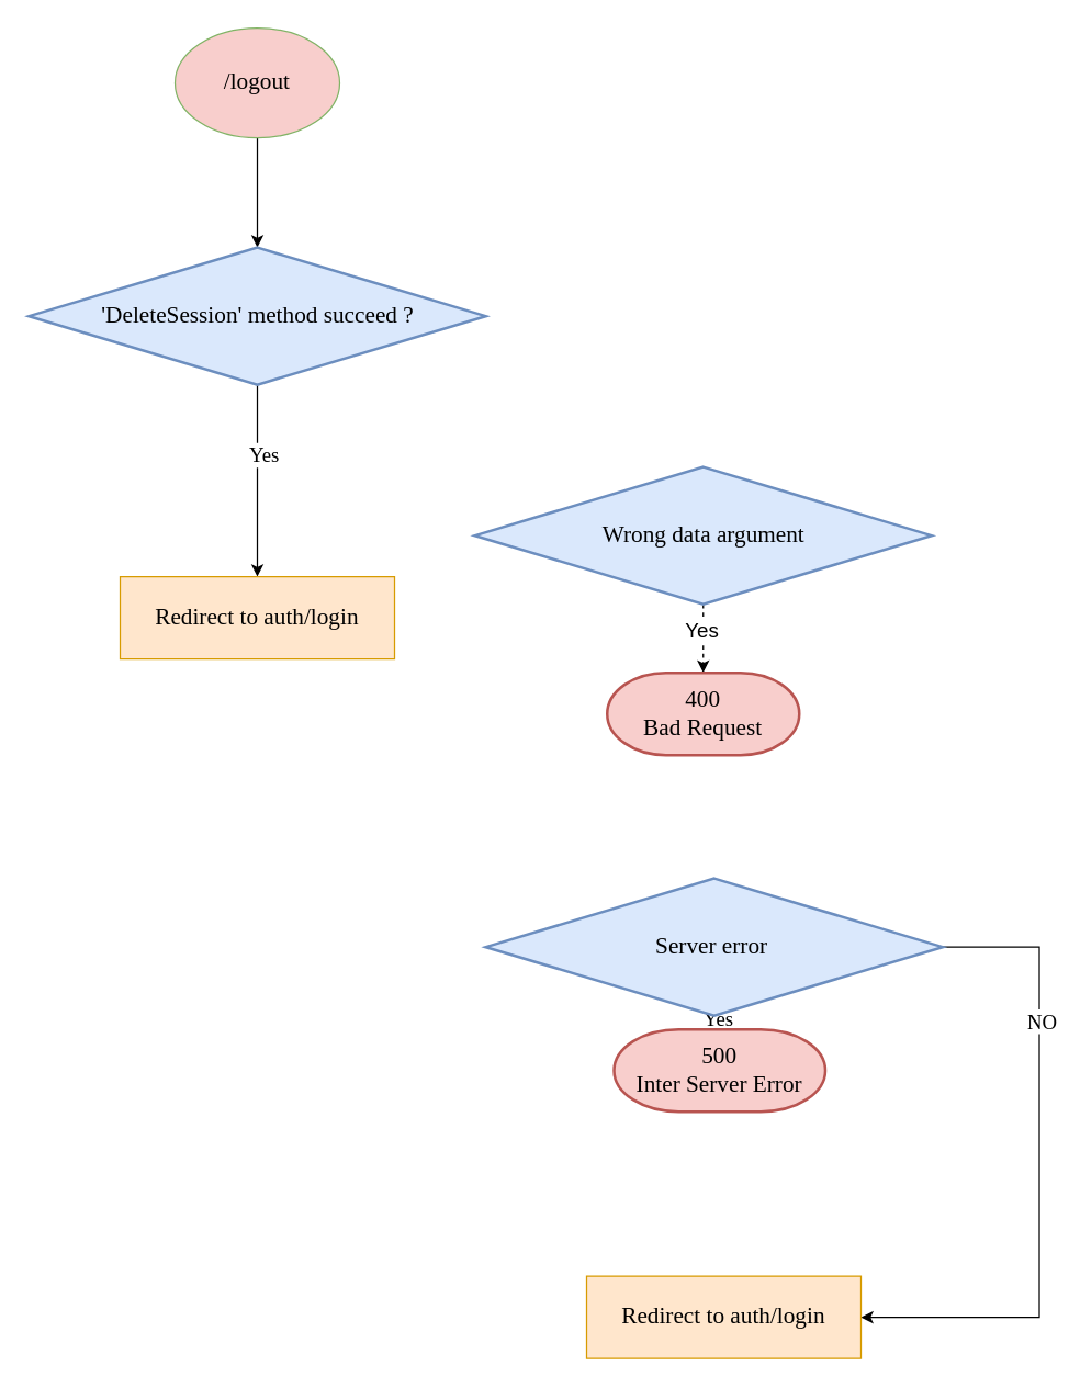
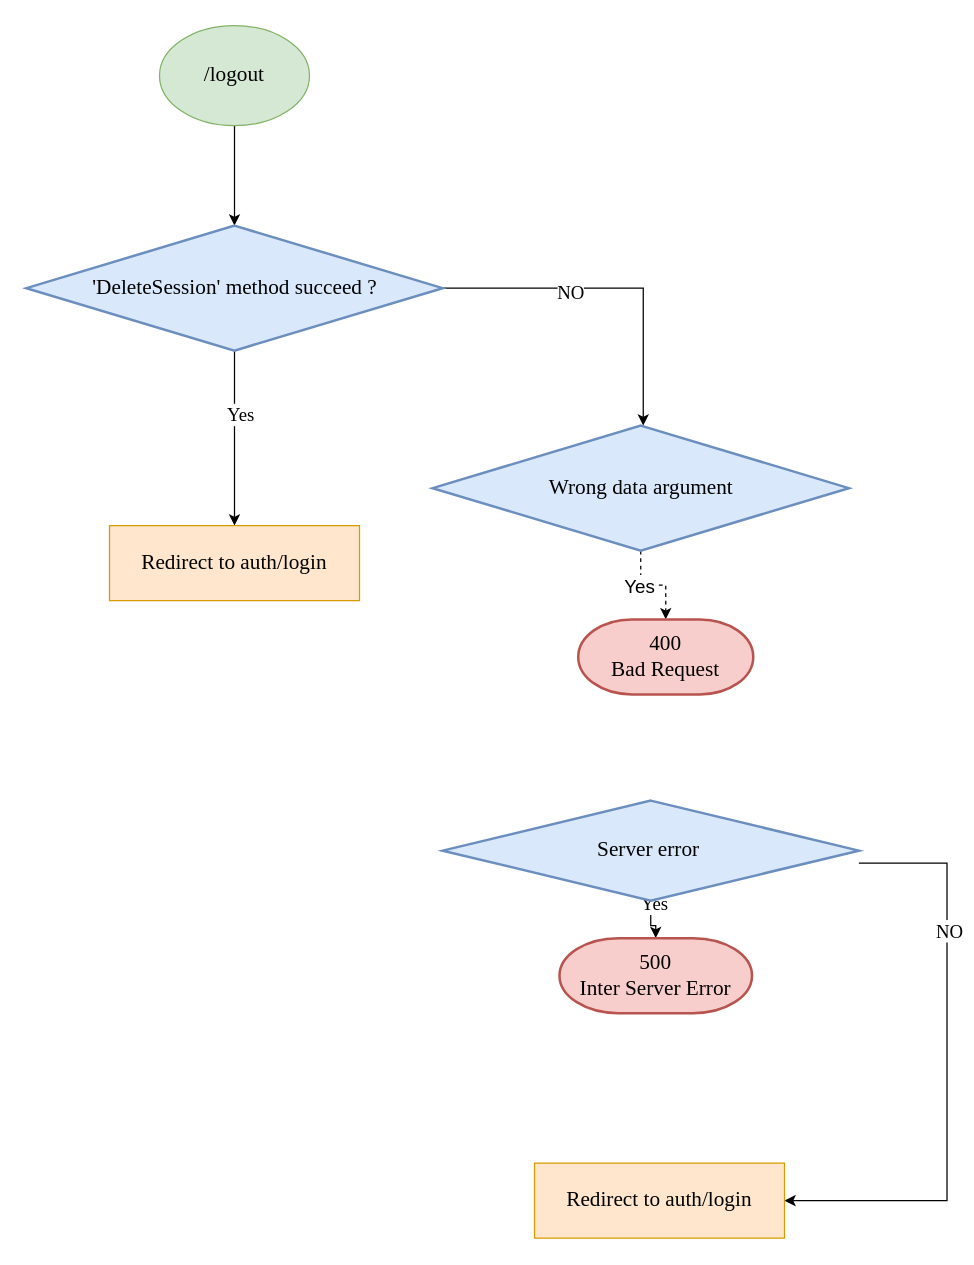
- <mxCell id="3" value="&lt;font style=&quot;font-size: 17px&quot; face=&quot;Comic Sans MS&quot;&gt;/logout&lt;/font&gt;" style="ellipse;whiteSpace=wrap;html=1;fillColor=#f8cecc;strokeColor=#82b366;" vertex="1" parent="1"><mxGeometry x="127" y="20" width="120" height="80" as="geometry" /></mxCell>
+ <mxCell id="3" value="&lt;font style=&quot;font-size: 17px&quot; face=&quot;Comic Sans MS&quot;&gt;/logout&lt;/font&gt;" style="ellipse;whiteSpace=wrap;html=1;fillColor=#d5e8d4;strokeColor=#82b366;" vertex="1" parent="1"><mxGeometry x="127" y="20" width="120" height="80" as="geometry" /></mxCell>
+ <mxCell id="6" value="" style="edgeStyle=orthogonalEdgeStyle;rounded=0;orthogonalLoop=1;jettySize=auto;html=1;" edge="1" parent="1" source="8" target="11"><mxGeometry relative="1" as="geometry"><Array as="points"><mxPoint x="514" y="230" /></Array></mxGeometry></mxCell>
+ <mxCell id="7" value="&lt;font style=&quot;font-size: 15px&quot; face=&quot;Comic Sans MS&quot;&gt;NO&lt;/font&gt;" style="text;html=1;resizable=0;points=[];align=center;verticalAlign=middle;labelBackgroundColor=#ffffff;" vertex="1" connectable="0" parent="6"><mxGeometry x="-0.254" y="-2" relative="1" as="geometry"><mxPoint x="1" as="offset" /></mxGeometry></mxCell>
- <mxCell id="19" value="&lt;font style=&quot;font-size: 17px&quot; face=&quot;Comic Sans MS&quot;&gt;400&lt;br&gt;Bad Request&lt;/font&gt;" style="strokeWidth=2;html=1;shape=mxgraph.flowchart.terminator;whiteSpace=wrap;fillColor=#f8cecc;strokeColor=#b85450;" vertex="1" parent="1"><mxGeometry x="442" y="490" width="140" height="60" as="geometry" /></mxCell>
+ <mxCell id="19" value="&lt;font style=&quot;font-size: 17px&quot; face=&quot;Comic Sans MS&quot;&gt;400&lt;br&gt;Bad Request&lt;/font&gt;" style="strokeWidth=2;html=1;shape=mxgraph.flowchart.terminator;whiteSpace=wrap;fillColor=#f8cecc;strokeColor=#b85450;" vertex="1" parent="1"><mxGeometry x="462" y="495" width="140" height="60" as="geometry" /></mxCell>
- <mxCell id="16" value="&lt;font face=&quot;Comic Sans MS&quot;&gt;&lt;span style=&quot;font-size: 17px&quot;&gt;Server error&amp;nbsp;&lt;/span&gt;&lt;/font&gt;" style="strokeWidth=2;html=1;shape=mxgraph.flowchart.decision;whiteSpace=wrap;fillColor=#dae8fc;strokeColor=#6c8ebf;" vertex="1" parent="1"><mxGeometry x="353.5" y="640" width="333" height="100" as="geometry" /></mxCell>
+ <mxCell id="16" value="&lt;font face=&quot;Comic Sans MS&quot;&gt;&lt;span style=&quot;font-size: 17px&quot;&gt;Server error&amp;nbsp;&lt;/span&gt;&lt;/font&gt;" style="strokeWidth=2;html=1;shape=mxgraph.flowchart.decision;whiteSpace=wrap;fillColor=#dae8fc;strokeColor=#6c8ebf;" vertex="1" parent="1"><mxGeometry x="353.5" y="640" width="333" height="80" as="geometry" /></mxCell>
